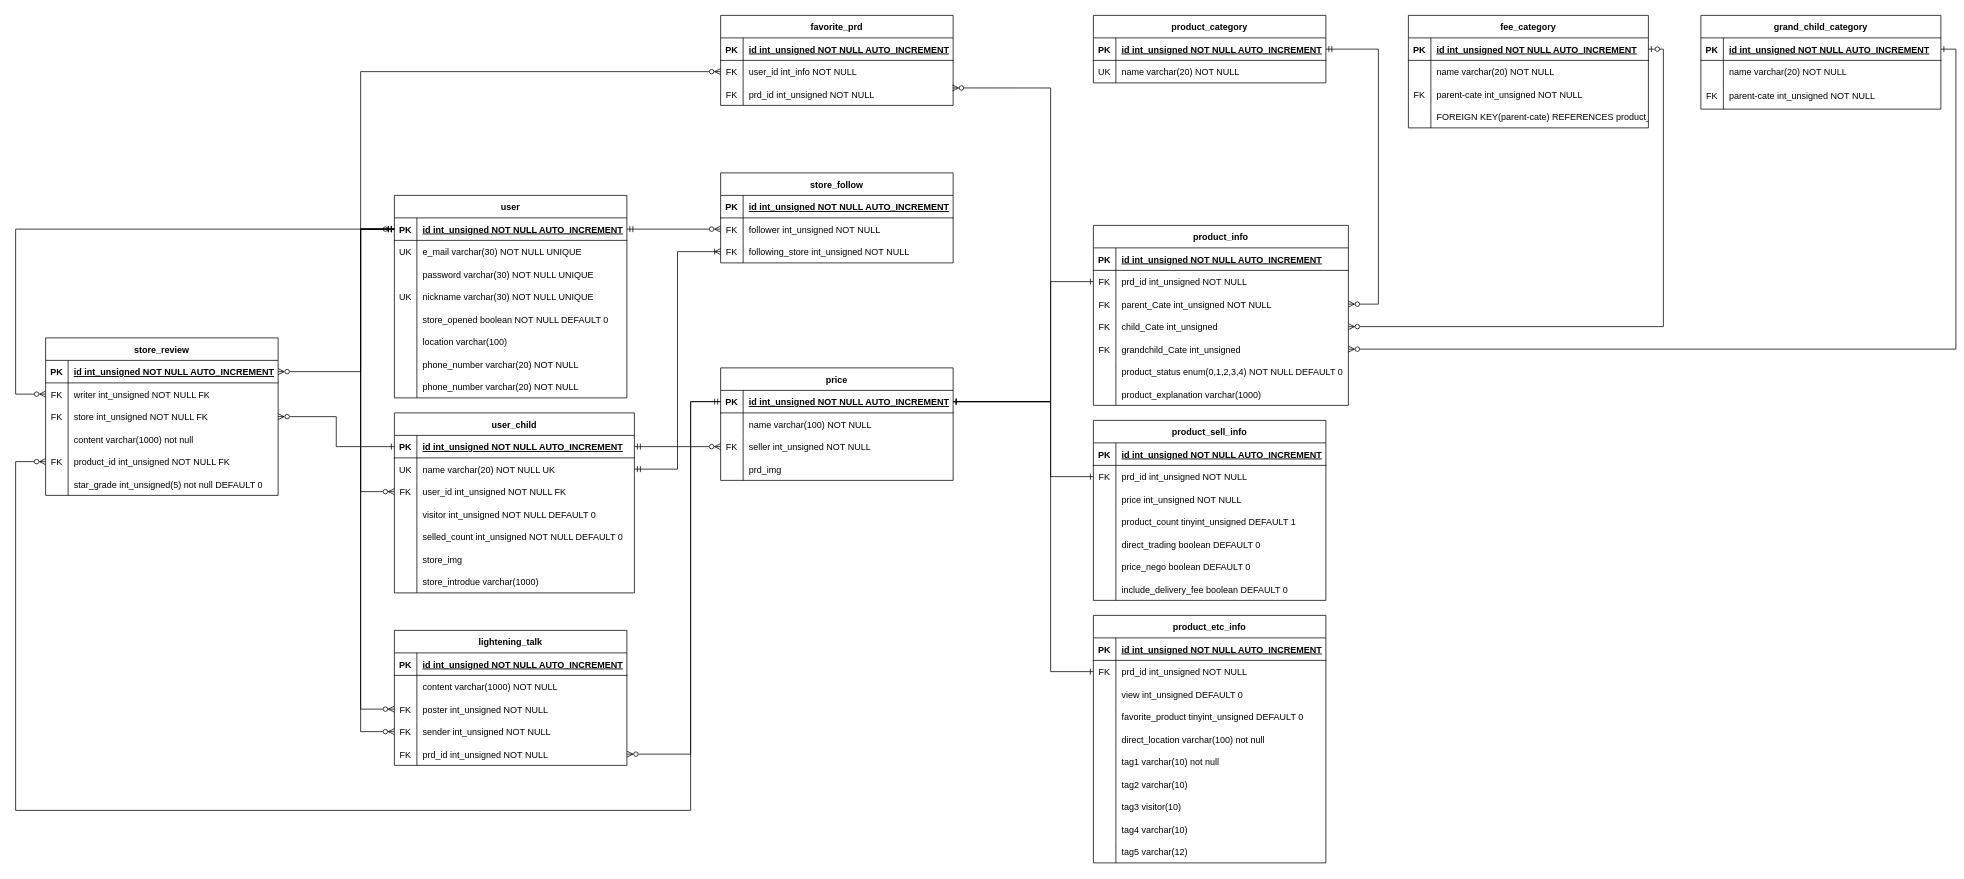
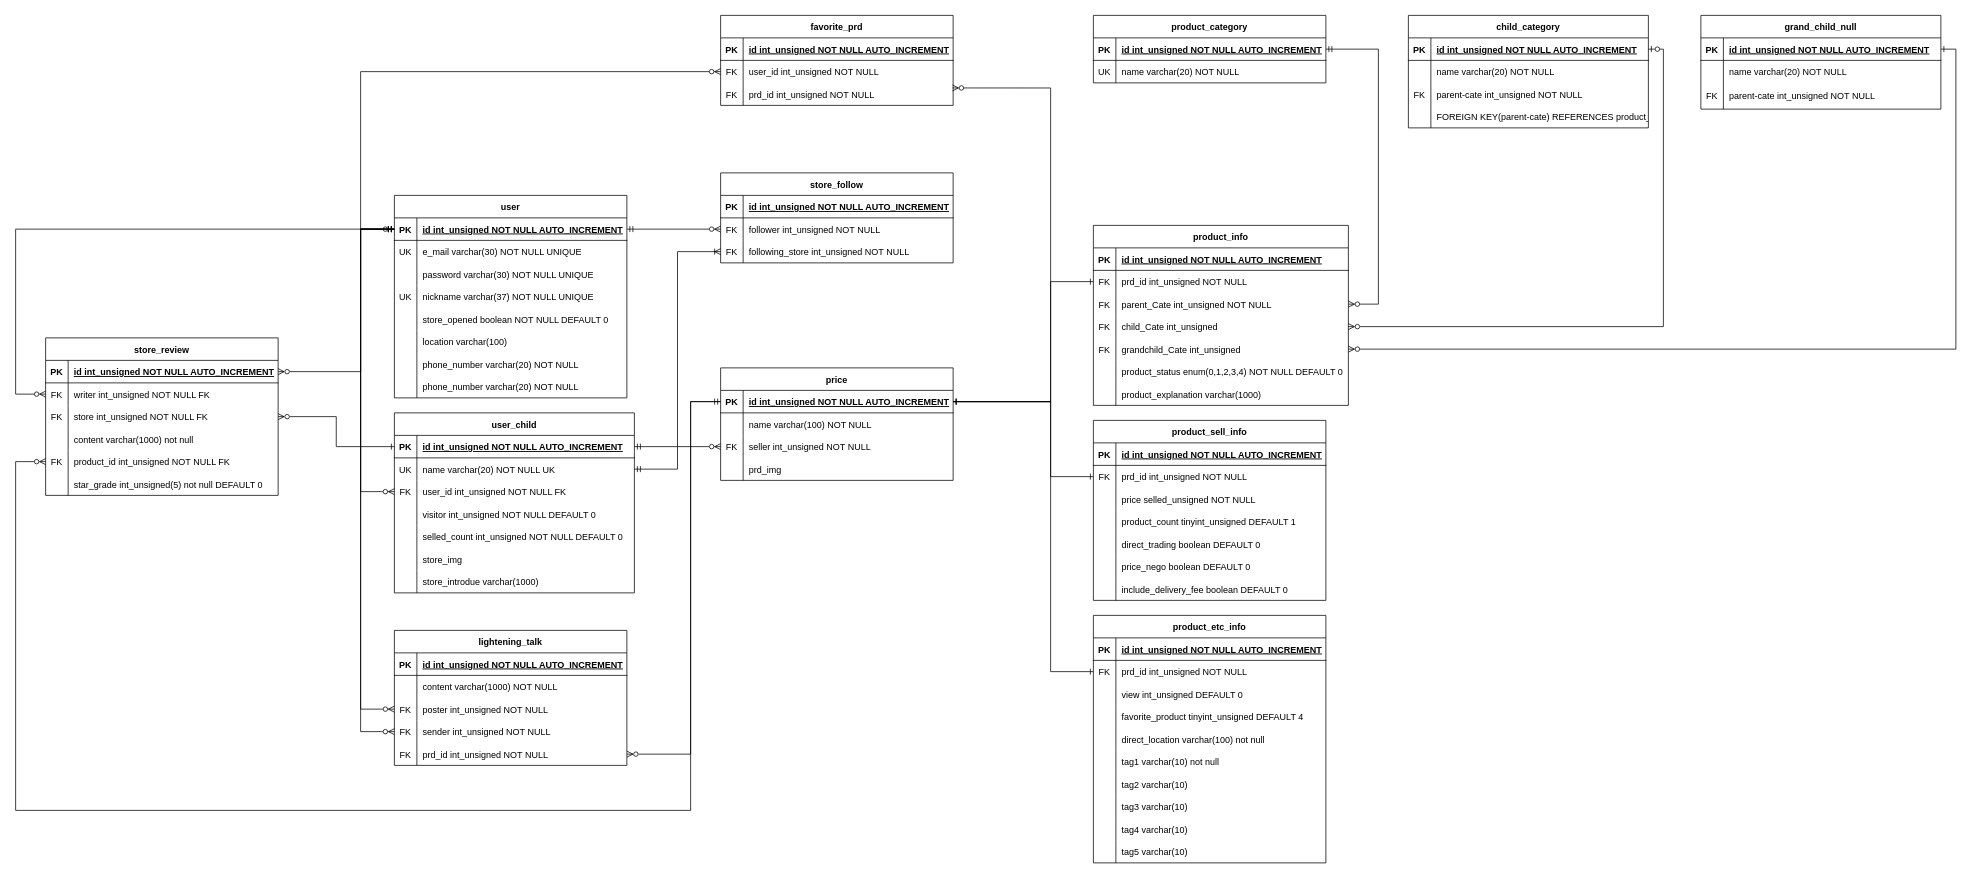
- <mxCell id="34" value="fee_category" style="shape=table;startSize=30;container=1;collapsible=1;childLayout=tableLayout;fixedRows=1;rowLines=0;fontStyle=1;align=center;resizeLast=1;" parent="1" vertex="1"><mxGeometry x="1877" y="20" width="320" height="150" as="geometry" /></mxCell>
+ <mxCell id="34" value="child_category" style="shape=table;startSize=30;container=1;collapsible=1;childLayout=tableLayout;fixedRows=1;rowLines=0;fontStyle=1;align=center;resizeLast=1;" parent="1" vertex="1"><mxGeometry x="1877" y="20" width="320" height="150" as="geometry" /></mxCell>
- <mxCell id="47" value="grand_child_category" style="shape=table;startSize=30;container=1;collapsible=1;childLayout=tableLayout;fixedRows=1;rowLines=0;fontStyle=1;align=center;resizeLast=1;" parent="1" vertex="1"><mxGeometry x="2267" y="20" width="320" height="125" as="geometry" /></mxCell>
+ <mxCell id="47" value="grand_child_null" style="shape=table;startSize=30;container=1;collapsible=1;childLayout=tableLayout;fixedRows=1;rowLines=0;fontStyle=1;align=center;resizeLast=1;" parent="1" vertex="1"><mxGeometry x="2267" y="20" width="320" height="125" as="geometry" /></mxCell>
- <mxCell id="202" value="user_id int_info NOT NULL" style="shape=partialRectangle;overflow=hidden;connectable=0;fillColor=none;align=left;strokeColor=inherit;top=0;left=0;bottom=0;right=0;spacingLeft=6;" parent="200" vertex="1"><mxGeometry x="30" width="280" height="30" as="geometry"><mxRectangle width="280" height="30" as="alternateBounds" /></mxGeometry></mxCell>
+ <mxCell id="202" value="user_id int_unsigned NOT NULL" style="shape=partialRectangle;overflow=hidden;connectable=0;fillColor=none;align=left;strokeColor=inherit;top=0;left=0;bottom=0;right=0;spacingLeft=6;" parent="200" vertex="1"><mxGeometry x="30" width="280" height="30" as="geometry"><mxRectangle width="280" height="30" as="alternateBounds" /></mxGeometry></mxCell>
- <mxCell id="14" value="nickname varchar(30) NOT NULL UNIQUE" style="shape=partialRectangle;overflow=hidden;connectable=0;fillColor=none;align=left;strokeColor=inherit;top=0;left=0;bottom=0;right=0;spacingLeft=6;" parent="12" vertex="1"><mxGeometry x="30" width="280" height="30" as="geometry"><mxRectangle width="280" height="30" as="alternateBounds" /></mxGeometry></mxCell>
+ <mxCell id="14" value="nickname varchar(37) NOT NULL UNIQUE" style="shape=partialRectangle;overflow=hidden;connectable=0;fillColor=none;align=left;strokeColor=inherit;top=0;left=0;bottom=0;right=0;spacingLeft=6;" parent="12" vertex="1"><mxGeometry x="30" width="280" height="30" as="geometry"><mxRectangle width="280" height="30" as="alternateBounds" /></mxGeometry></mxCell>
- <mxCell id="142" value="price int_unsigned NOT NULL" style="shape=partialRectangle;overflow=hidden;connectable=0;fillColor=none;align=left;strokeColor=inherit;top=0;left=0;bottom=0;right=0;spacingLeft=6;" parent="140" vertex="1"><mxGeometry x="30" width="280" height="30" as="geometry"><mxRectangle width="280" height="30" as="alternateBounds" /></mxGeometry></mxCell>
+ <mxCell id="142" value="price selled_unsigned NOT NULL" style="shape=partialRectangle;overflow=hidden;connectable=0;fillColor=none;align=left;strokeColor=inherit;top=0;left=0;bottom=0;right=0;spacingLeft=6;" parent="140" vertex="1"><mxGeometry x="30" width="280" height="30" as="geometry"><mxRectangle width="280" height="30" as="alternateBounds" /></mxGeometry></mxCell>
- <mxCell id="167" value="favorite_product tinyint_unsigned DEFAULT 0" style="shape=partialRectangle;overflow=hidden;connectable=0;fillColor=none;align=left;strokeColor=inherit;top=0;left=0;bottom=0;right=0;spacingLeft=6;" parent="165" vertex="1"><mxGeometry x="30" width="280" height="30" as="geometry"><mxRectangle width="280" height="30" as="alternateBounds" /></mxGeometry></mxCell>
+ <mxCell id="167" value="favorite_product tinyint_unsigned DEFAULT 4" style="shape=partialRectangle;overflow=hidden;connectable=0;fillColor=none;align=left;strokeColor=inherit;top=0;left=0;bottom=0;right=0;spacingLeft=6;" parent="165" vertex="1"><mxGeometry x="30" width="280" height="30" as="geometry"><mxRectangle width="280" height="30" as="alternateBounds" /></mxGeometry></mxCell>
- <mxCell id="179" value="tag3 visitor(10)" style="shape=partialRectangle;overflow=hidden;connectable=0;fillColor=none;align=left;strokeColor=inherit;top=0;left=0;bottom=0;right=0;spacingLeft=6;" parent="177" vertex="1"><mxGeometry x="30" width="280" height="30" as="geometry"><mxRectangle width="280" height="30" as="alternateBounds" /></mxGeometry></mxCell>
+ <mxCell id="179" value="tag3 varchar(10)" style="shape=partialRectangle;overflow=hidden;connectable=0;fillColor=none;align=left;strokeColor=inherit;top=0;left=0;bottom=0;right=0;spacingLeft=6;" parent="177" vertex="1"><mxGeometry x="30" width="280" height="30" as="geometry"><mxRectangle width="280" height="30" as="alternateBounds" /></mxGeometry></mxCell>
- <mxCell id="185" value="tag5 varchar(12)" style="shape=partialRectangle;overflow=hidden;connectable=0;fillColor=none;align=left;strokeColor=inherit;top=0;left=0;bottom=0;right=0;spacingLeft=6;" parent="183" vertex="1"><mxGeometry x="30" width="280" height="30" as="geometry"><mxRectangle width="280" height="30" as="alternateBounds" /></mxGeometry></mxCell>
+ <mxCell id="185" value="tag5 varchar(10)" style="shape=partialRectangle;overflow=hidden;connectable=0;fillColor=none;align=left;strokeColor=inherit;top=0;left=0;bottom=0;right=0;spacingLeft=6;" parent="183" vertex="1"><mxGeometry x="30" width="280" height="30" as="geometry"><mxRectangle width="280" height="30" as="alternateBounds" /></mxGeometry></mxCell>
